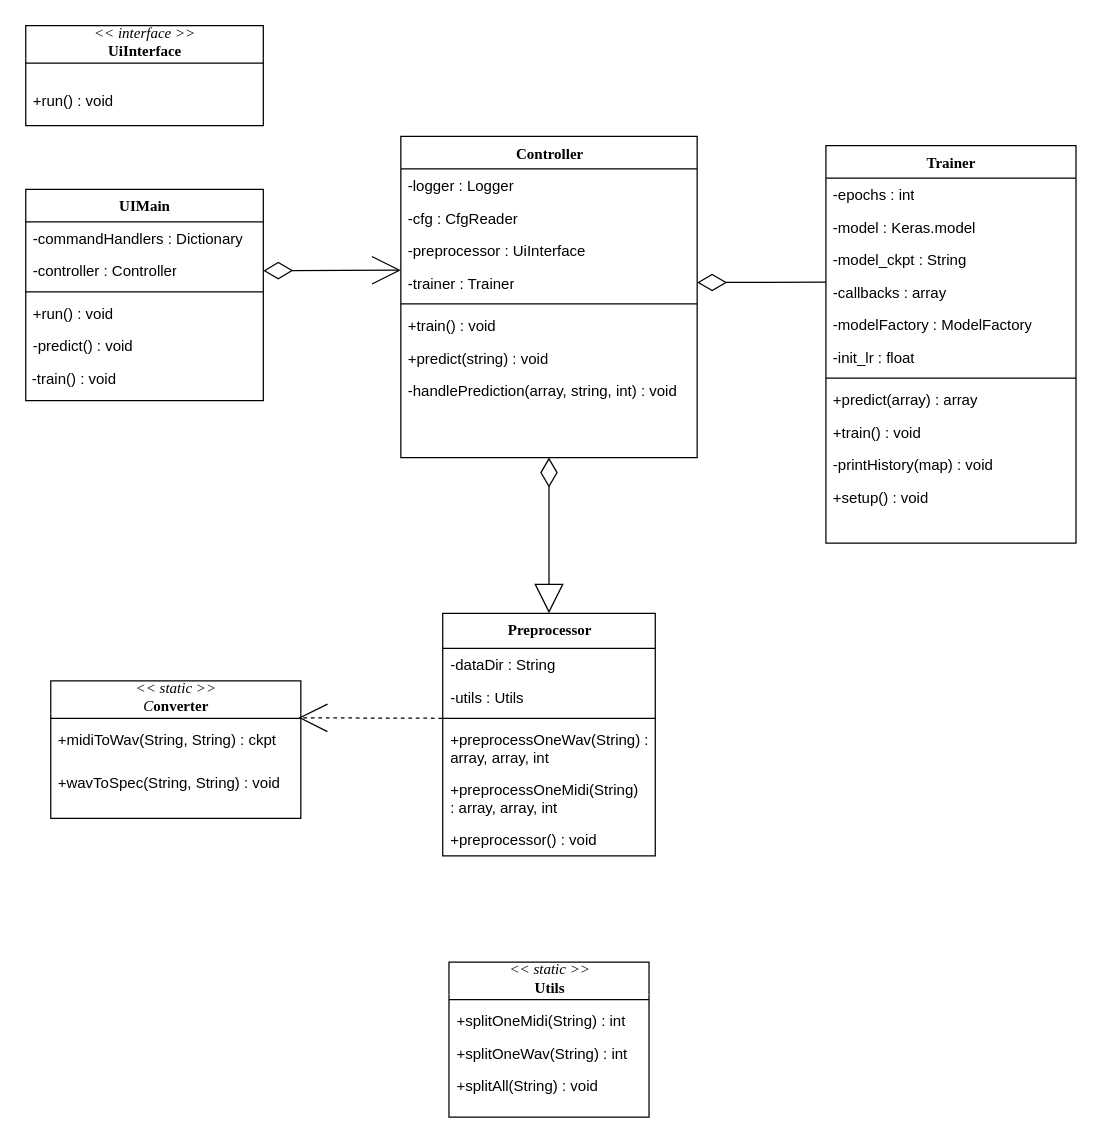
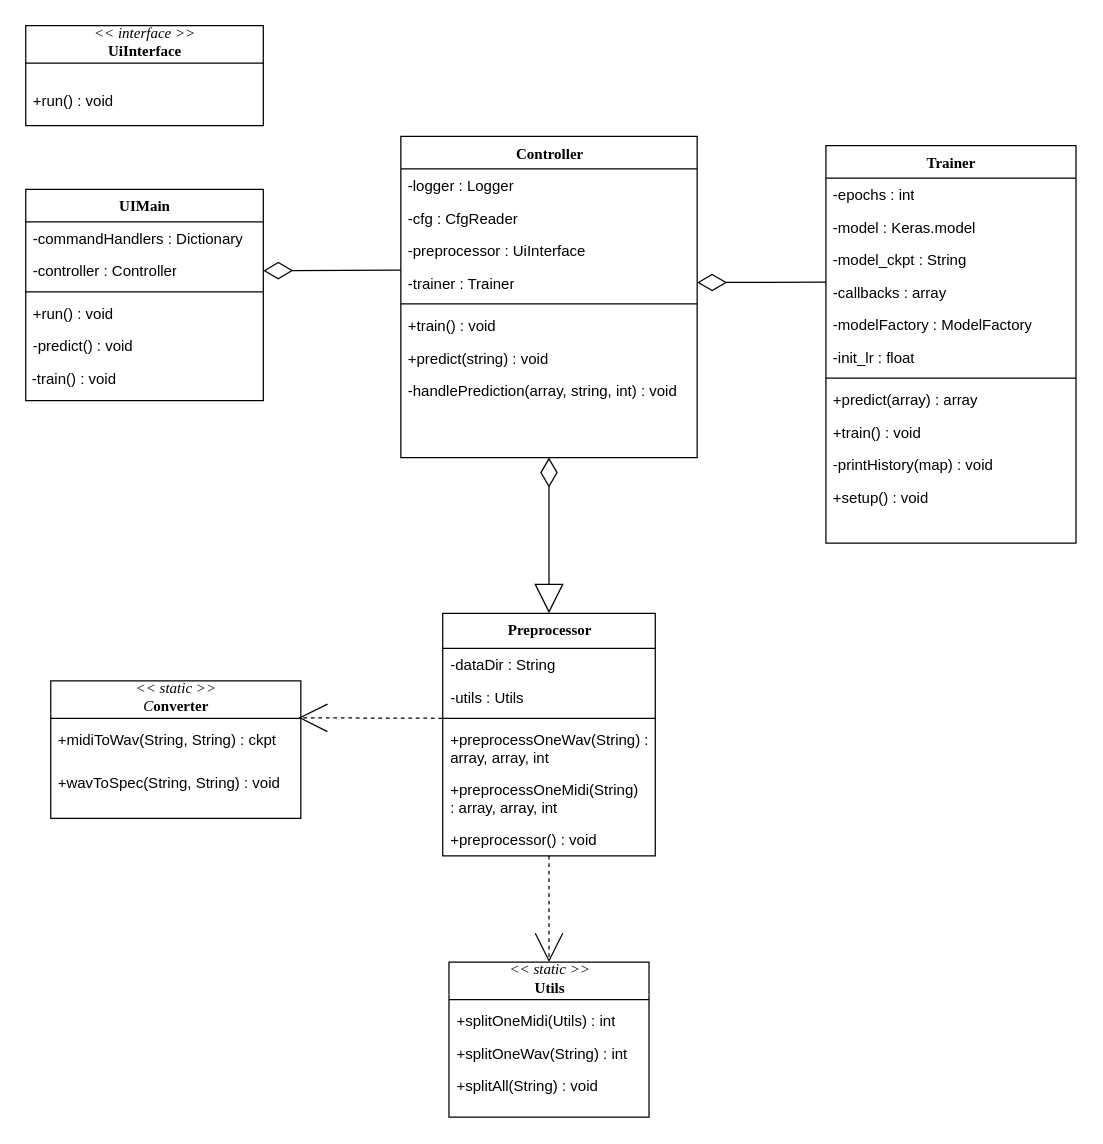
- <mxCell id="49" value="" style="endArrow=open;html=1;strokeColor=#000000;strokeWidth=1;endFill=0;endSize=21;startArrow=diamondThin;startFill=0;targetPerimeterSpacing=0;startSize=21;exitX=1;exitY=0.5;exitDx=0;exitDy=0;entryX=0;entryY=0.12;entryDx=0;entryDy=0;entryPerimeter=0;" edge="1" parent="1" source="4" target="13"><mxGeometry width="50" height="50" relative="1" as="geometry"><mxPoint x="250" y="270" as="sourcePoint" /><mxPoint x="290" y="230" as="targetPoint" /></mxGeometry></mxCell>
+ <mxCell id="49" value="" style="endArrow=none;html=1;strokeColor=#000000;strokeWidth=1;endFill=0;endSize=21;startArrow=diamondThin;startFill=0;targetPerimeterSpacing=0;startSize=21;exitX=1;exitY=0.5;exitDx=0;exitDy=0;entryX=0;entryY=0.12;entryDx=0;entryDy=0;entryPerimeter=0;" edge="1" parent="1" source="4" target="13"><mxGeometry width="50" height="50" relative="1" as="geometry"><mxPoint x="250" y="270" as="sourcePoint" /><mxPoint x="290" y="230" as="targetPoint" /></mxGeometry></mxCell>
+ <mxCell id="53" value="" style="endArrow=open;html=1;strokeColor=#000000;strokeWidth=1;exitX=0.5;exitY=1;exitDx=0;exitDy=0;entryX=0.5;entryY=0;entryDx=0;entryDy=0;endFill=0;startSize=21;endSize=21;startArrow=none;startFill=0;dashed=1;" edge="1" parent="1" source="34" target="41"><mxGeometry width="50" height="50" relative="1" as="geometry"><mxPoint x="370" y="750" as="sourcePoint" /><mxPoint x="437.5" y="762" as="targetPoint" /></mxGeometry></mxCell>
- <mxCell id="43" value="+splitOneMidi(String) : int" style="text;html=1;strokeColor=none;fillColor=none;align=left;verticalAlign=top;spacingLeft=4;spacingRight=4;whiteSpace=wrap;overflow=hidden;rotatable=0;points=[[0,0.5],[1,0.5]];portConstraint=eastwest;" parent="41" vertex="1"><mxGeometry y="34" width="160" height="26" as="geometry" /></mxCell>
+ <mxCell id="43" value="+splitOneMidi(Utils) : int" style="text;html=1;strokeColor=none;fillColor=none;align=left;verticalAlign=top;spacingLeft=4;spacingRight=4;whiteSpace=wrap;overflow=hidden;rotatable=0;points=[[0,0.5],[1,0.5]];portConstraint=eastwest;" parent="41" vertex="1"><mxGeometry y="34" width="160" height="26" as="geometry" /></mxCell>
